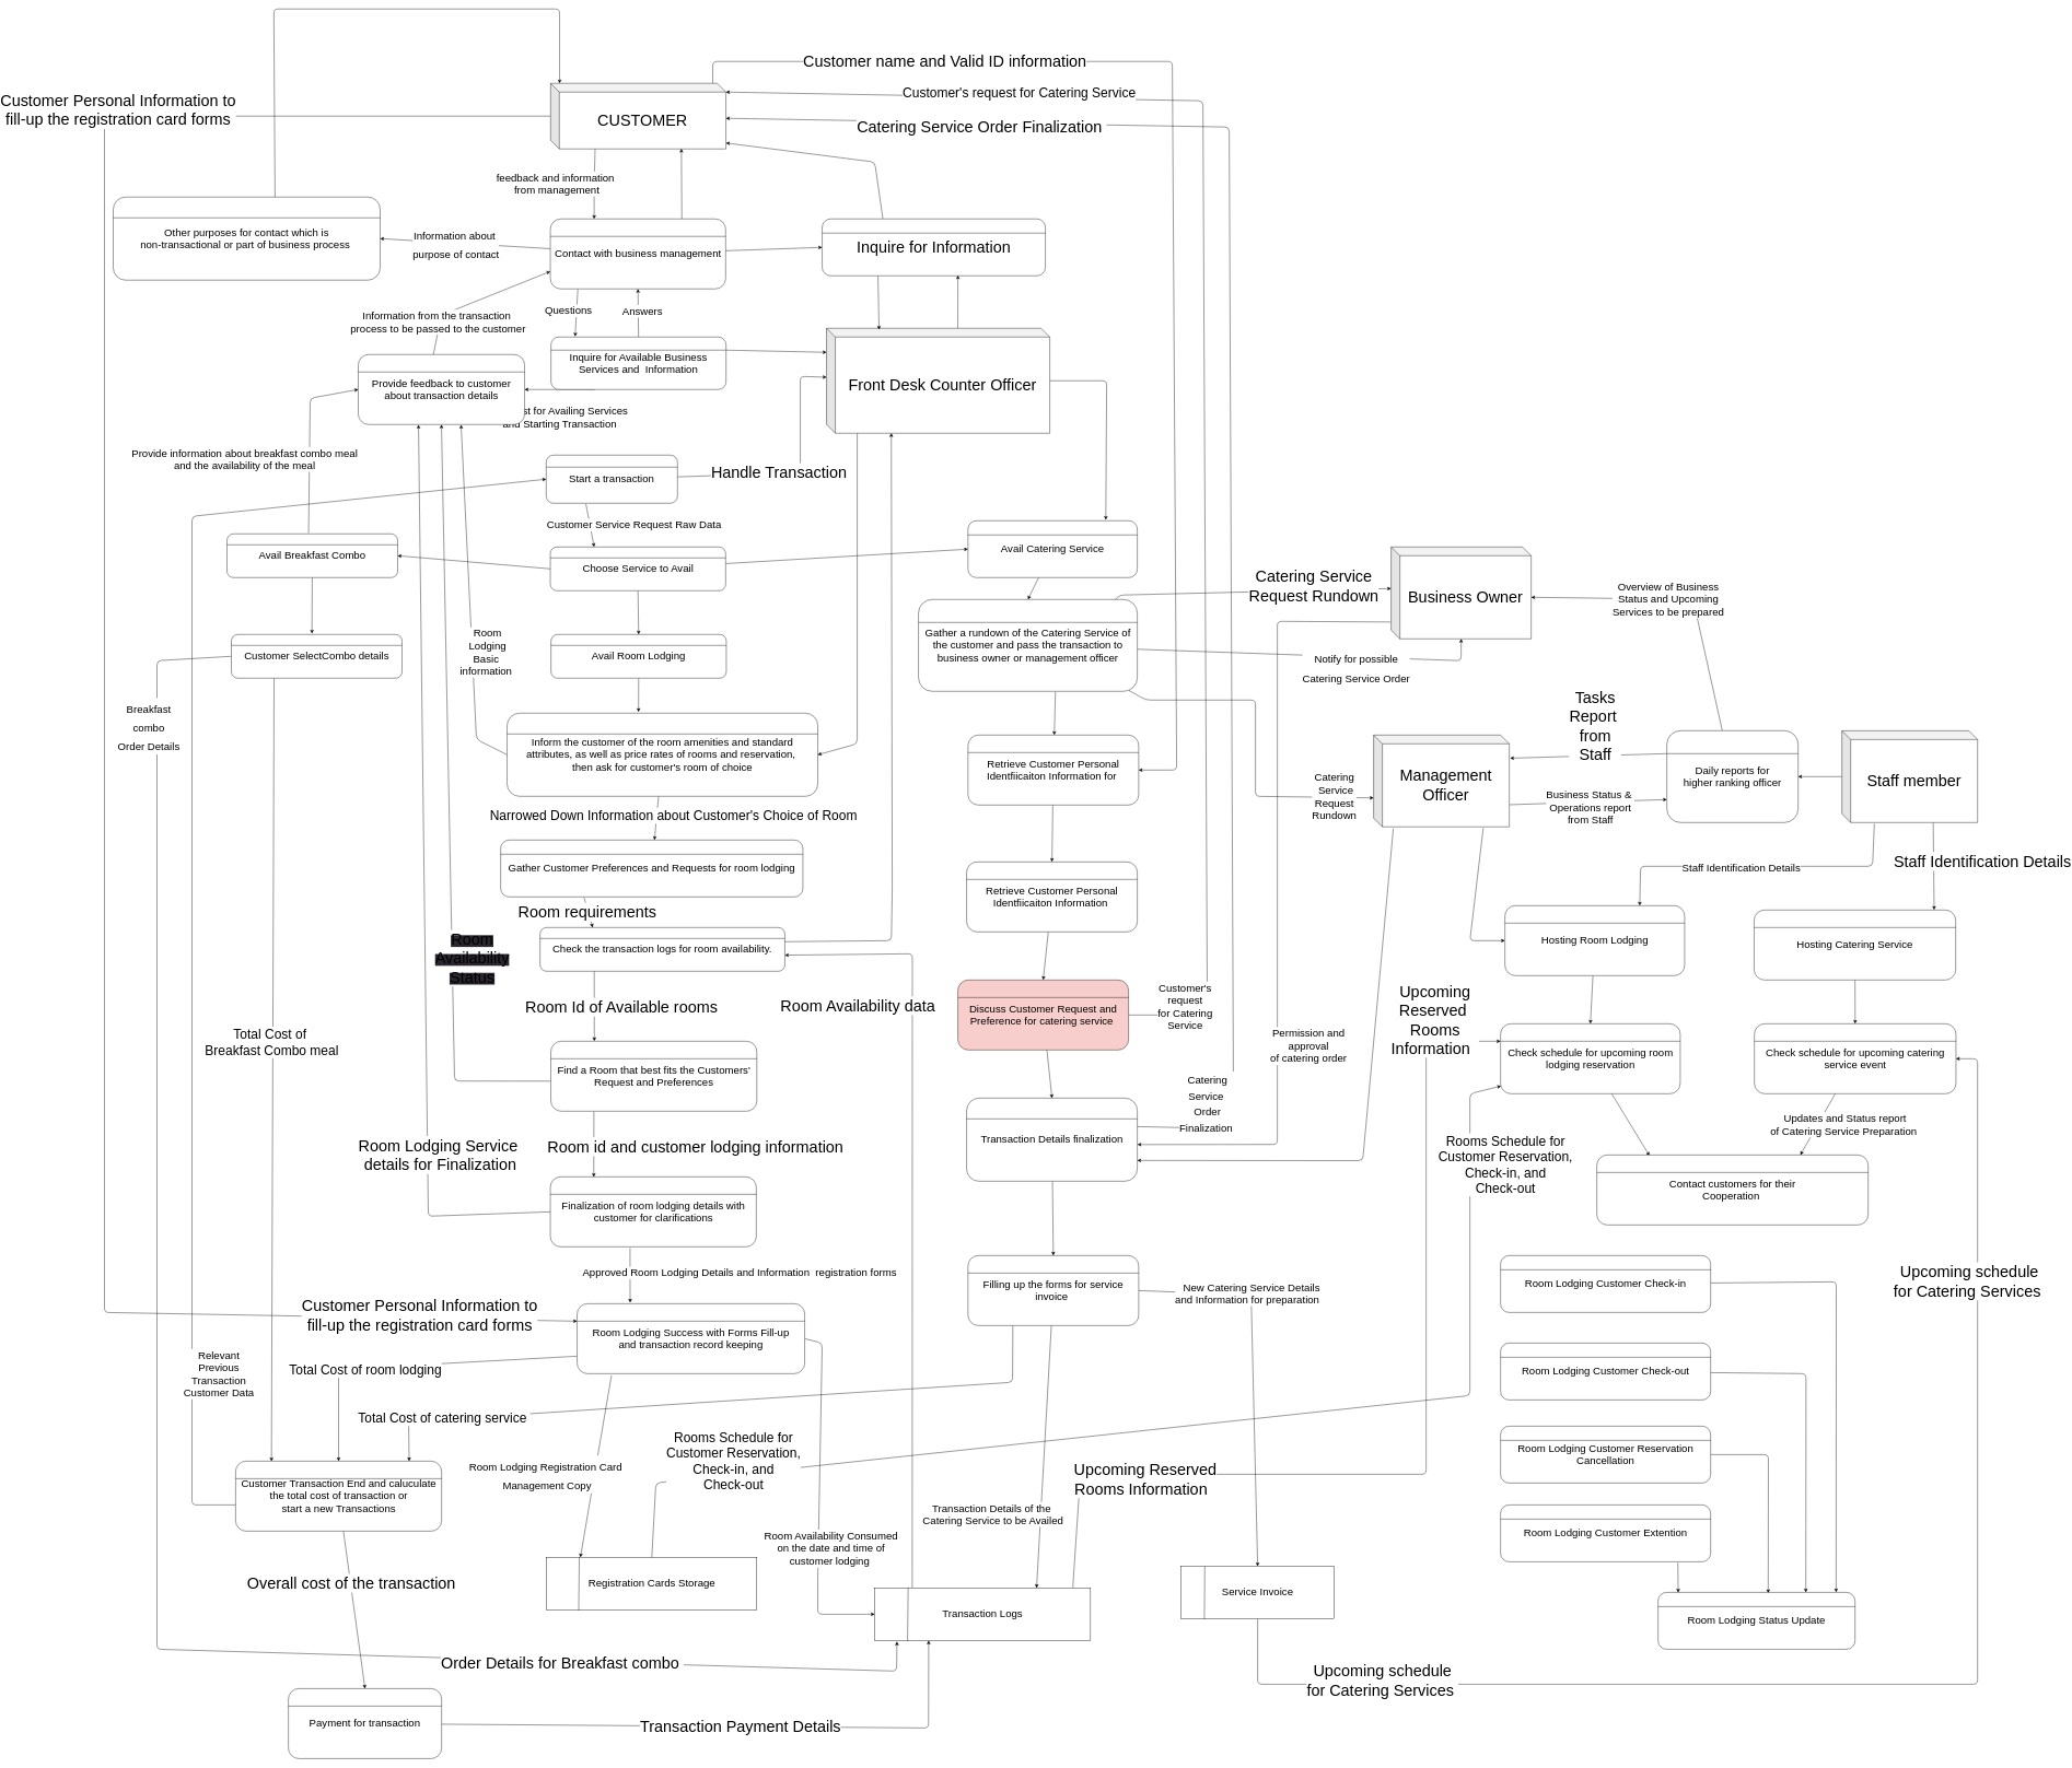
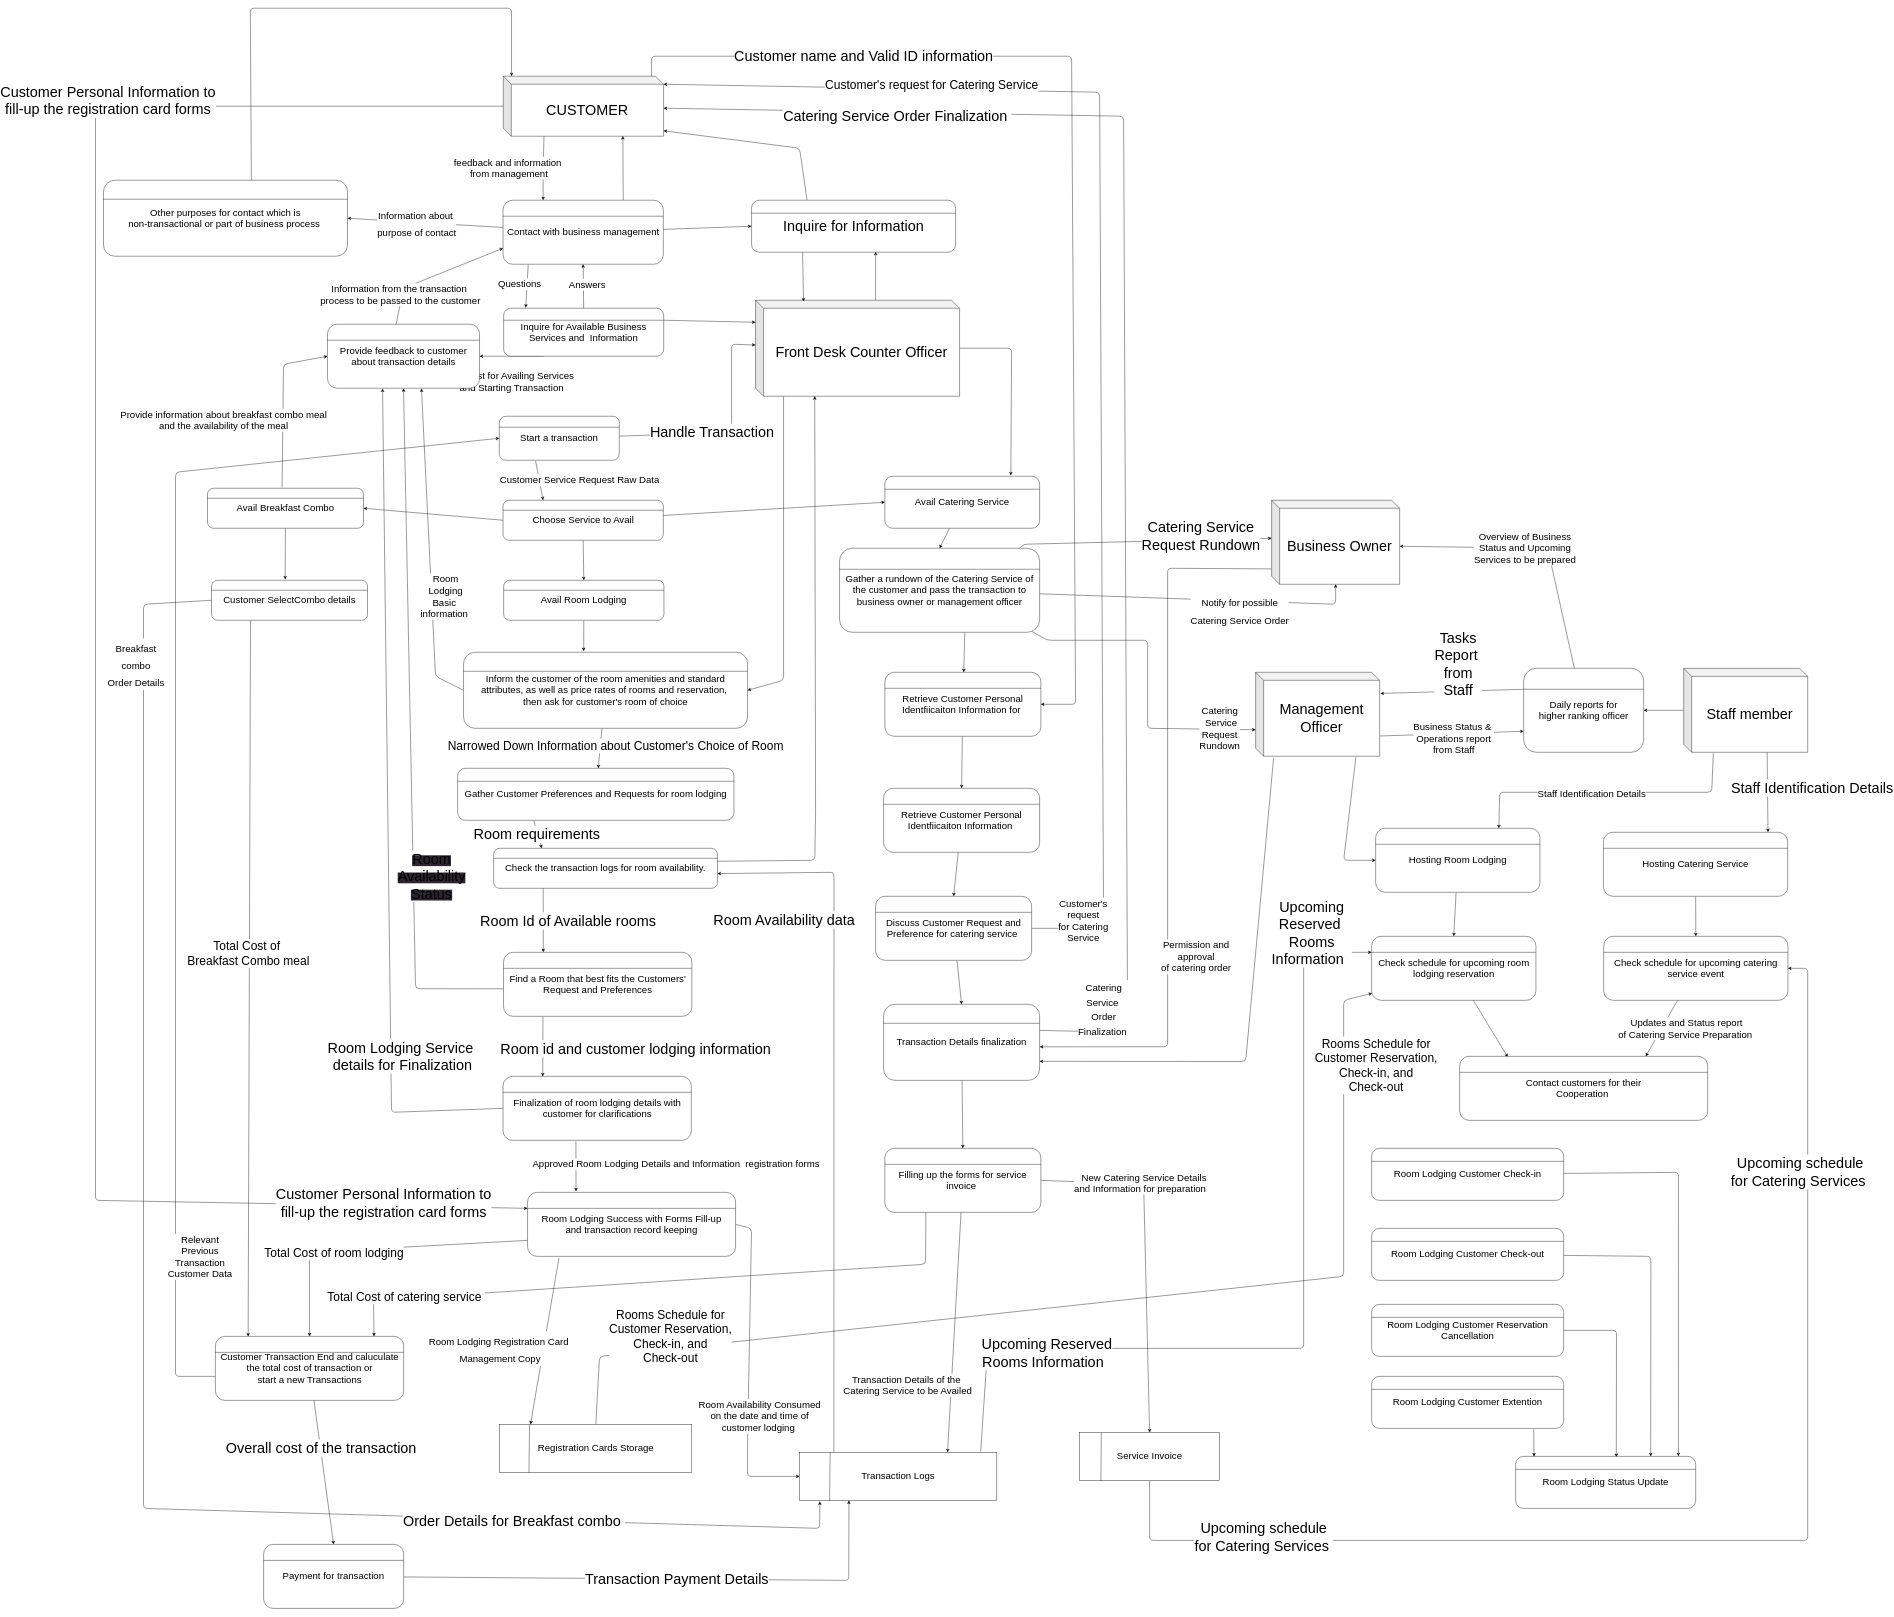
- <mxCell id="140" value="Discuss Customer Request and Preference for catering service&amp;nbsp;" style="rounded=1;whiteSpace=wrap;html=1;fontSize=24;fillColor=#f8cecc;" parent="1" vertex="1"><mxGeometry x="1970" y="2240" width="390" height="160" as="geometry" /></mxCell>
+ <mxCell id="140" value="Discuss Customer Request and Preference for catering service&amp;nbsp;" style="rounded=1;whiteSpace=wrap;html=1;fontSize=24;" parent="1" vertex="1"><mxGeometry x="1970" y="2240" width="390" height="160" as="geometry" /></mxCell>
